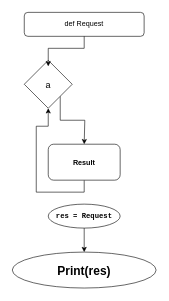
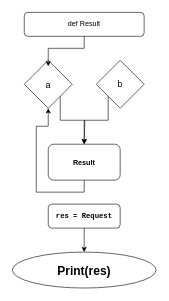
- <mxCell id="2" value="def Request" style="rounded=1;whiteSpace=wrap;html=1;" vertex="1" parent="1"><mxGeometry x="40" y="20" width="200" height="40" as="geometry" /></mxCell>
+ <mxCell id="2" value="def Result" style="rounded=1;whiteSpace=wrap;html=1;" vertex="1" parent="1"><mxGeometry x="40" y="20" width="200" height="40" as="geometry" /></mxCell>
+ <mxCell id="6" value="&lt;font style=&quot;font-size: 14px;&quot;&gt;b&lt;/font&gt;" style="rhombus;whiteSpace=wrap;html=1;" vertex="1" parent="1"><mxGeometry x="160" y="100" width="80" height="80" as="geometry" /></mxCell>
+ <mxCell id="5" style="edgeStyle=orthogonalEdgeStyle;rounded=0;orthogonalLoop=1;jettySize=auto;html=1;exitX=0;exitY=1;exitDx=0;exitDy=0;" edge="1" parent="1" source="6" target="9"><mxGeometry relative="1" as="geometry"><Array as="points"><mxPoint x="180" y="200" /><mxPoint x="140" y="200" /></Array></mxGeometry></mxCell>
- <mxCell id="11" value="&lt;div style=&quot;font-family: &amp;quot;Bahnschrift &amp;quot;, Consolas, &amp;quot;Courier New&amp;quot;, monospace; line-height: 29px;&quot;&gt;&lt;span style=&quot;background-color: rgb(255, 255, 255);&quot;&gt;&lt;font style=&quot;font-size: 12px;&quot;&gt;&lt;b style=&quot;&quot;&gt;res = Request&lt;/b&gt;&lt;/font&gt;&lt;/span&gt;&lt;/div&gt;" style="ellipse;whiteSpace=wrap;html=1;" vertex="1" parent="1"><mxGeometry x="80" y="340" width="120" height="40" as="geometry" /></mxCell>
+ <mxCell id="11" value="&lt;div style=&quot;font-family: &amp;quot;Bahnschrift &amp;quot;, Consolas, &amp;quot;Courier New&amp;quot;, monospace; line-height: 29px;&quot;&gt;&lt;span style=&quot;background-color: rgb(255, 255, 255);&quot;&gt;&lt;font style=&quot;font-size: 12px;&quot;&gt;&lt;b style=&quot;&quot;&gt;res = Request&lt;/b&gt;&lt;/font&gt;&lt;/span&gt;&lt;/div&gt;" style="rounded=1;whiteSpace=wrap;html=1;" vertex="1" parent="1"><mxGeometry x="80" y="340" width="120" height="40" as="geometry" /></mxCell>
